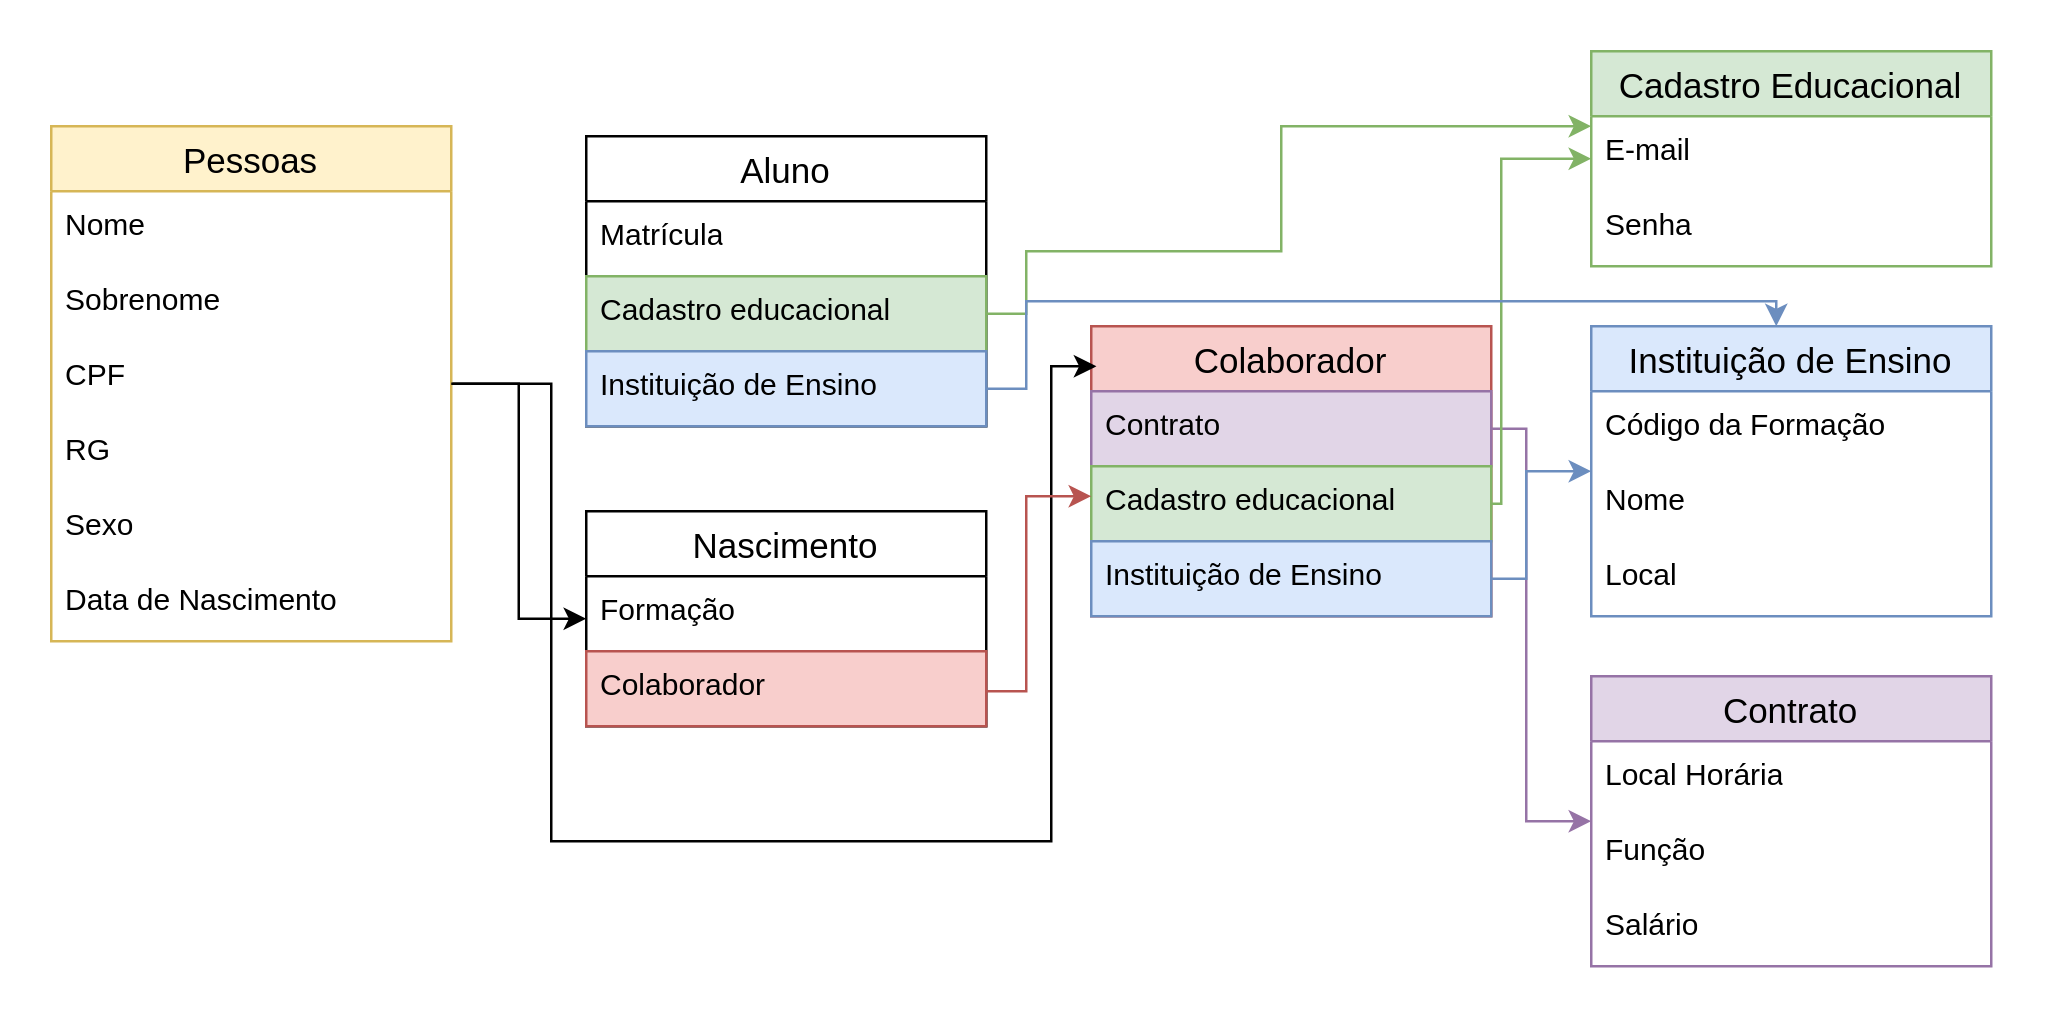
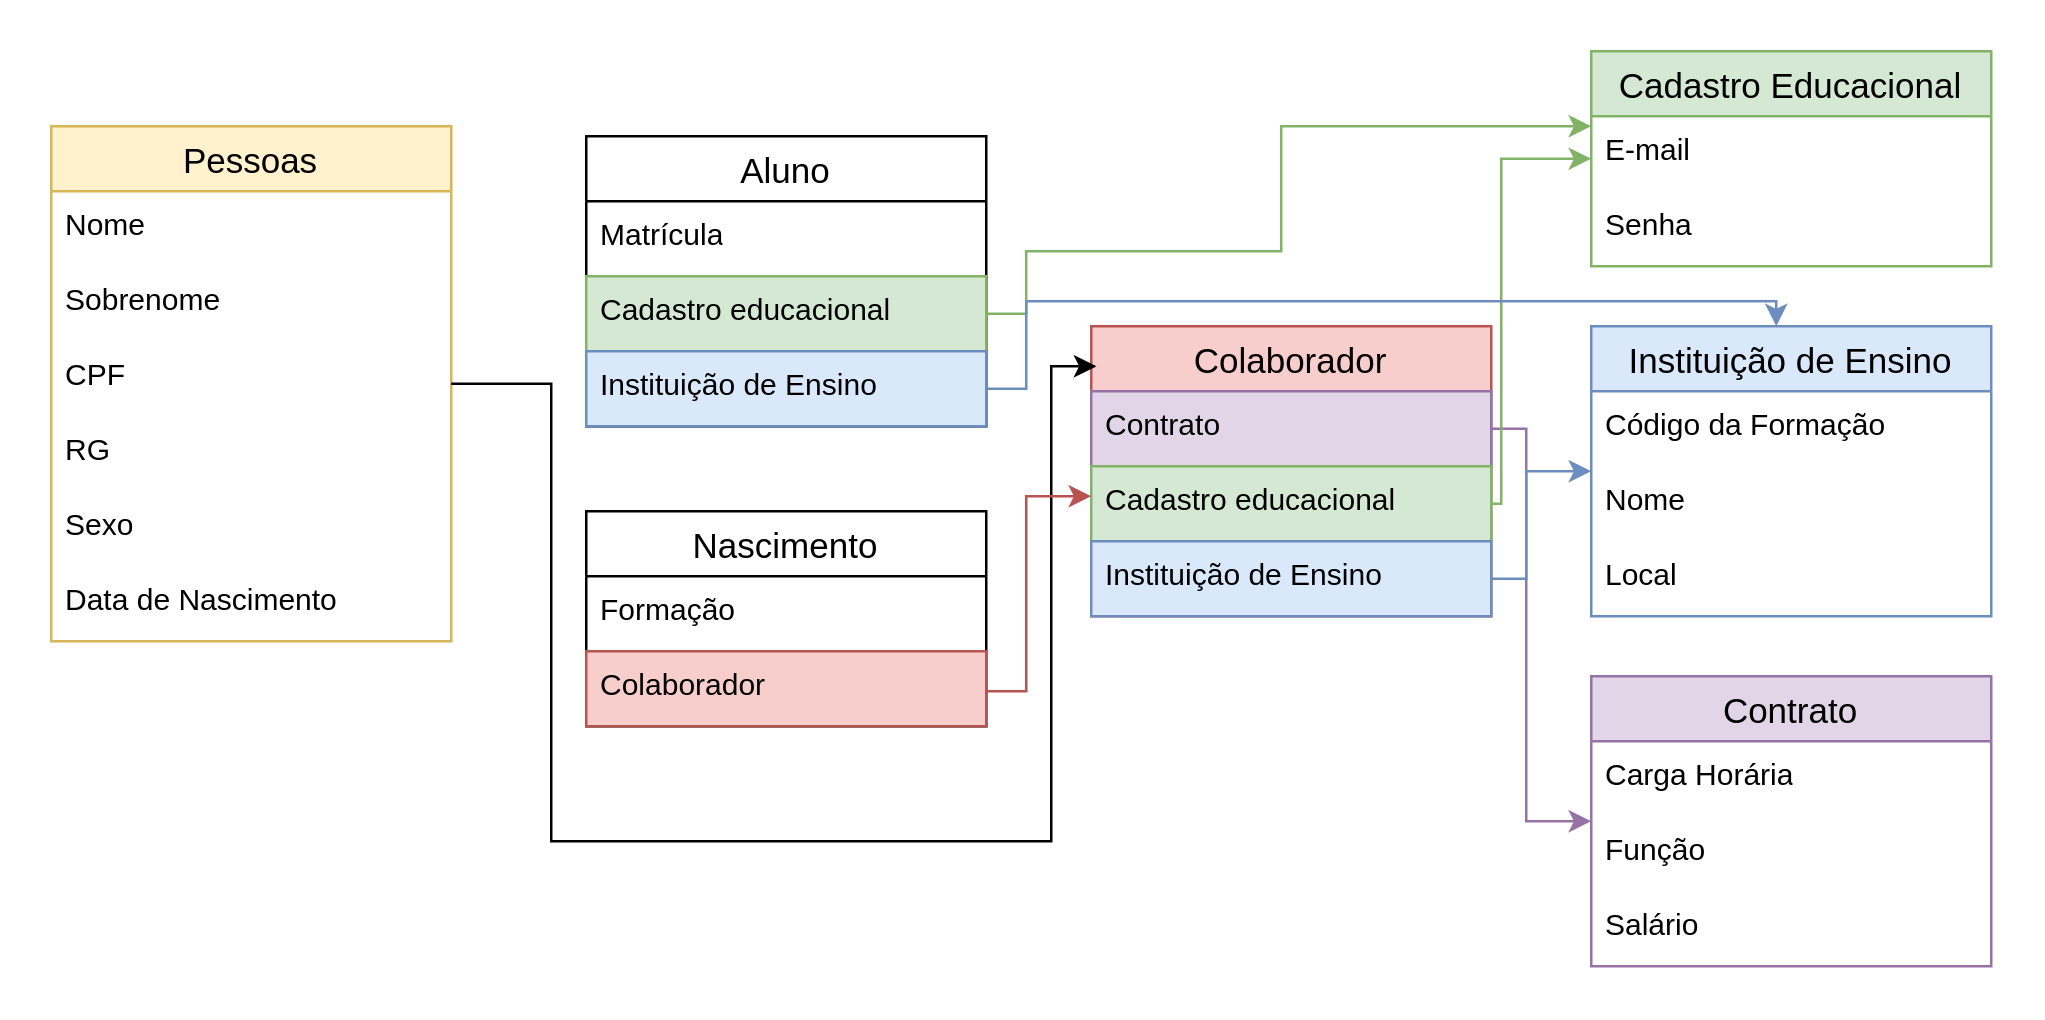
- <mxCell id="2" style="edgeStyle=orthogonalEdgeStyle;rounded=0;orthogonalLoop=1;jettySize=auto;html=1;curved=0;" edge="1" parent="1" source="3" target="21"><mxGeometry relative="1" as="geometry" /></mxCell>
- <mxCell id="29" value="Local Horária" style="text;strokeColor=none;fillColor=none;spacingLeft=4;spacingRight=4;overflow=hidden;rotatable=0;points=[[0,0.5],[1,0.5]];portConstraint=eastwest;fontSize=12;whiteSpace=wrap;html=1;" vertex="1" parent="28"><mxGeometry y="26" width="160" height="30" as="geometry" /></mxCell>
+ <mxCell id="29" value="Carga Horária" style="text;strokeColor=none;fillColor=none;spacingLeft=4;spacingRight=4;overflow=hidden;rotatable=0;points=[[0,0.5],[1,0.5]];portConstraint=eastwest;fontSize=12;whiteSpace=wrap;html=1;" vertex="1" parent="28"><mxGeometry y="26" width="160" height="30" as="geometry" /></mxCell>
